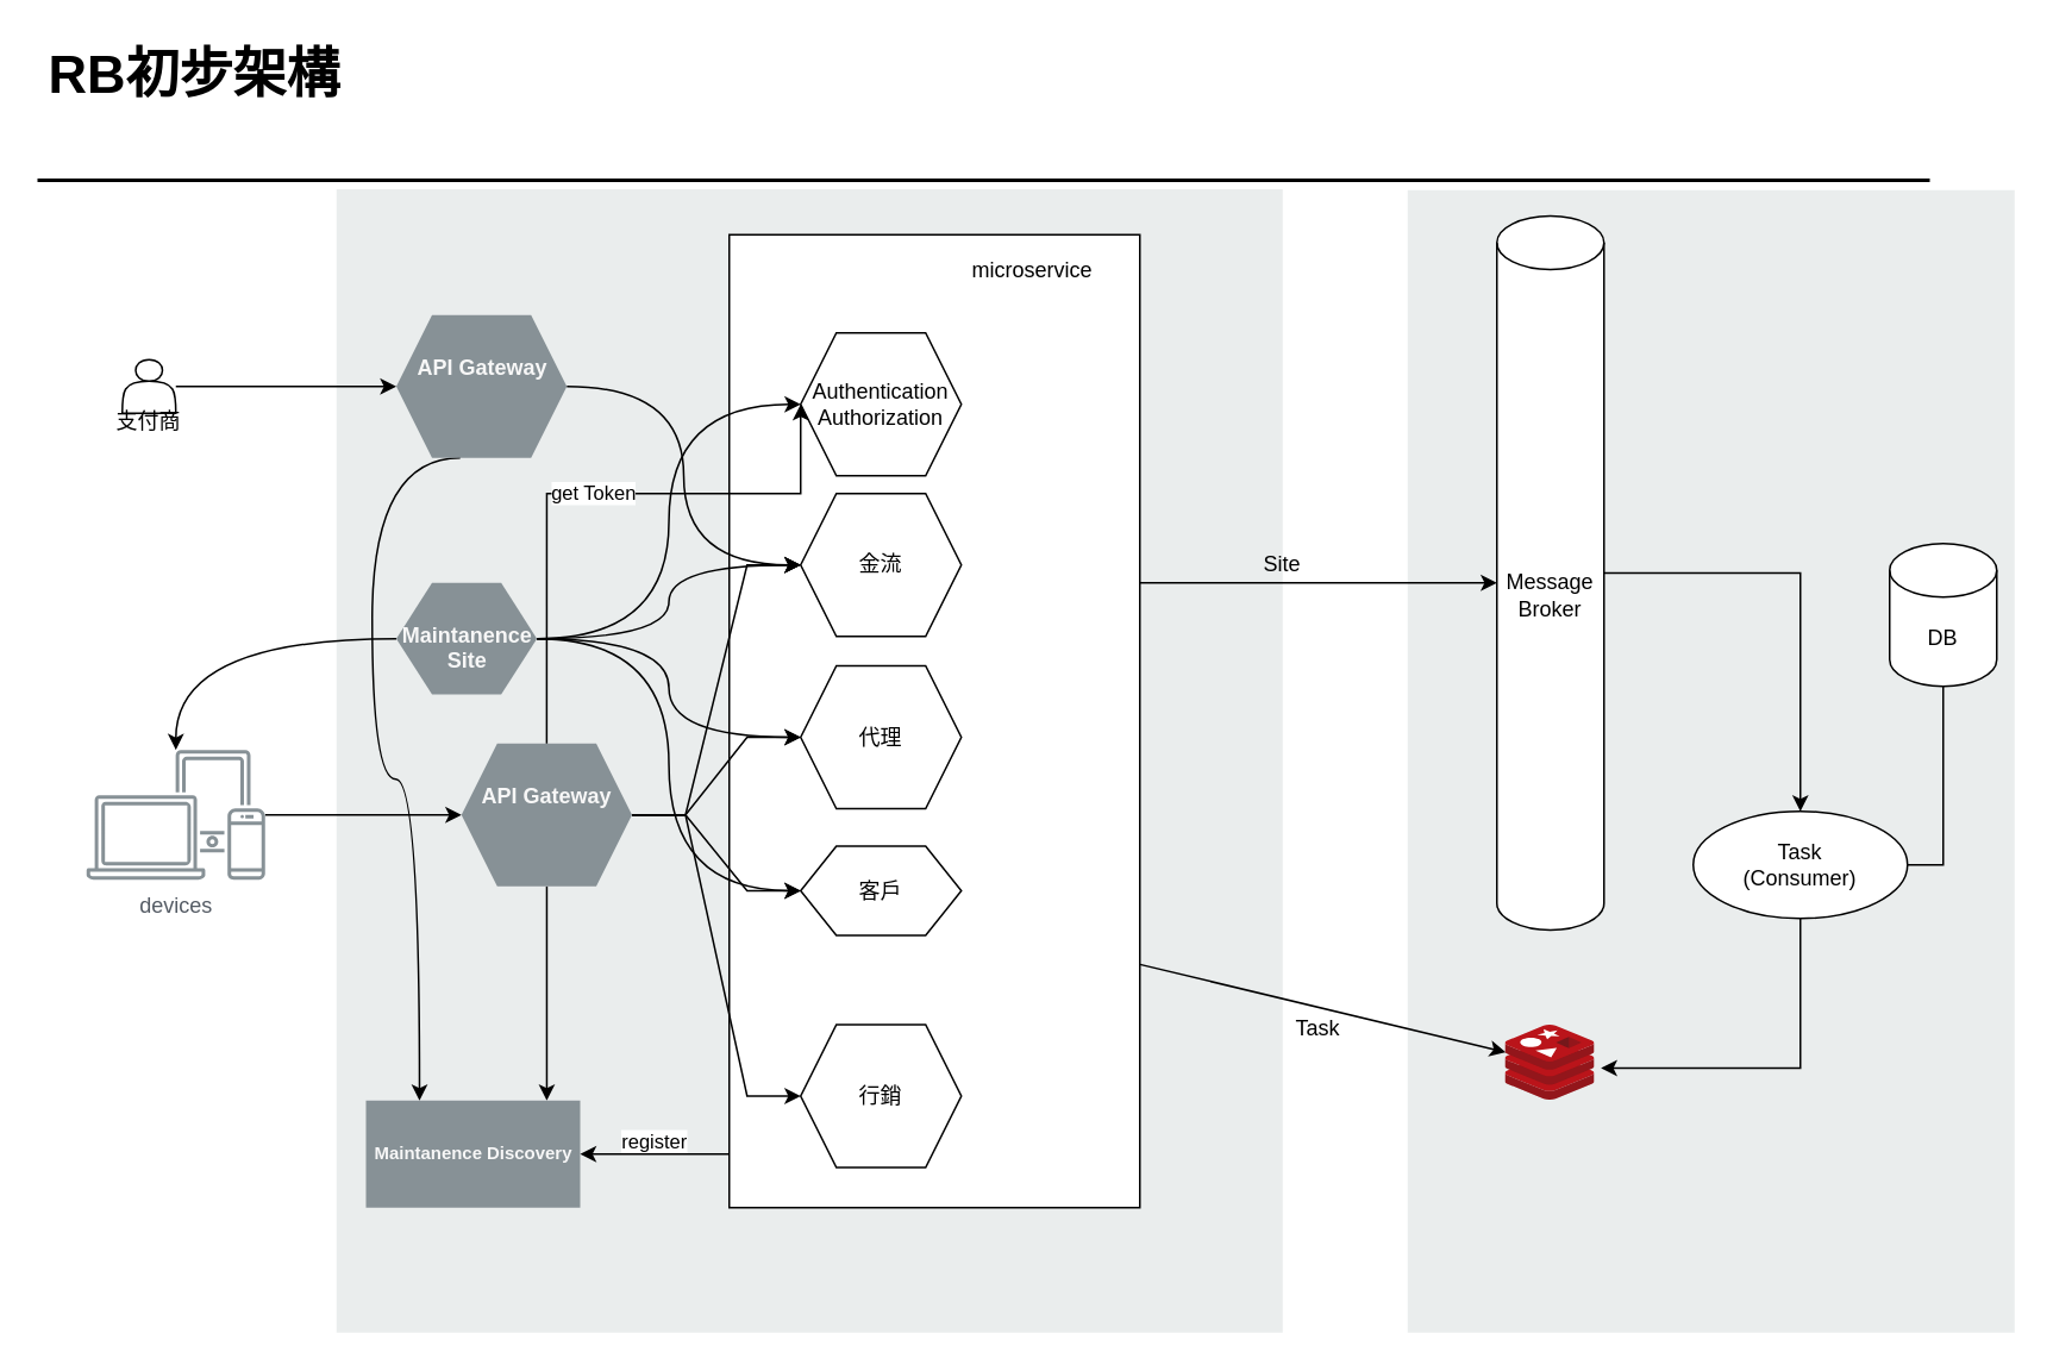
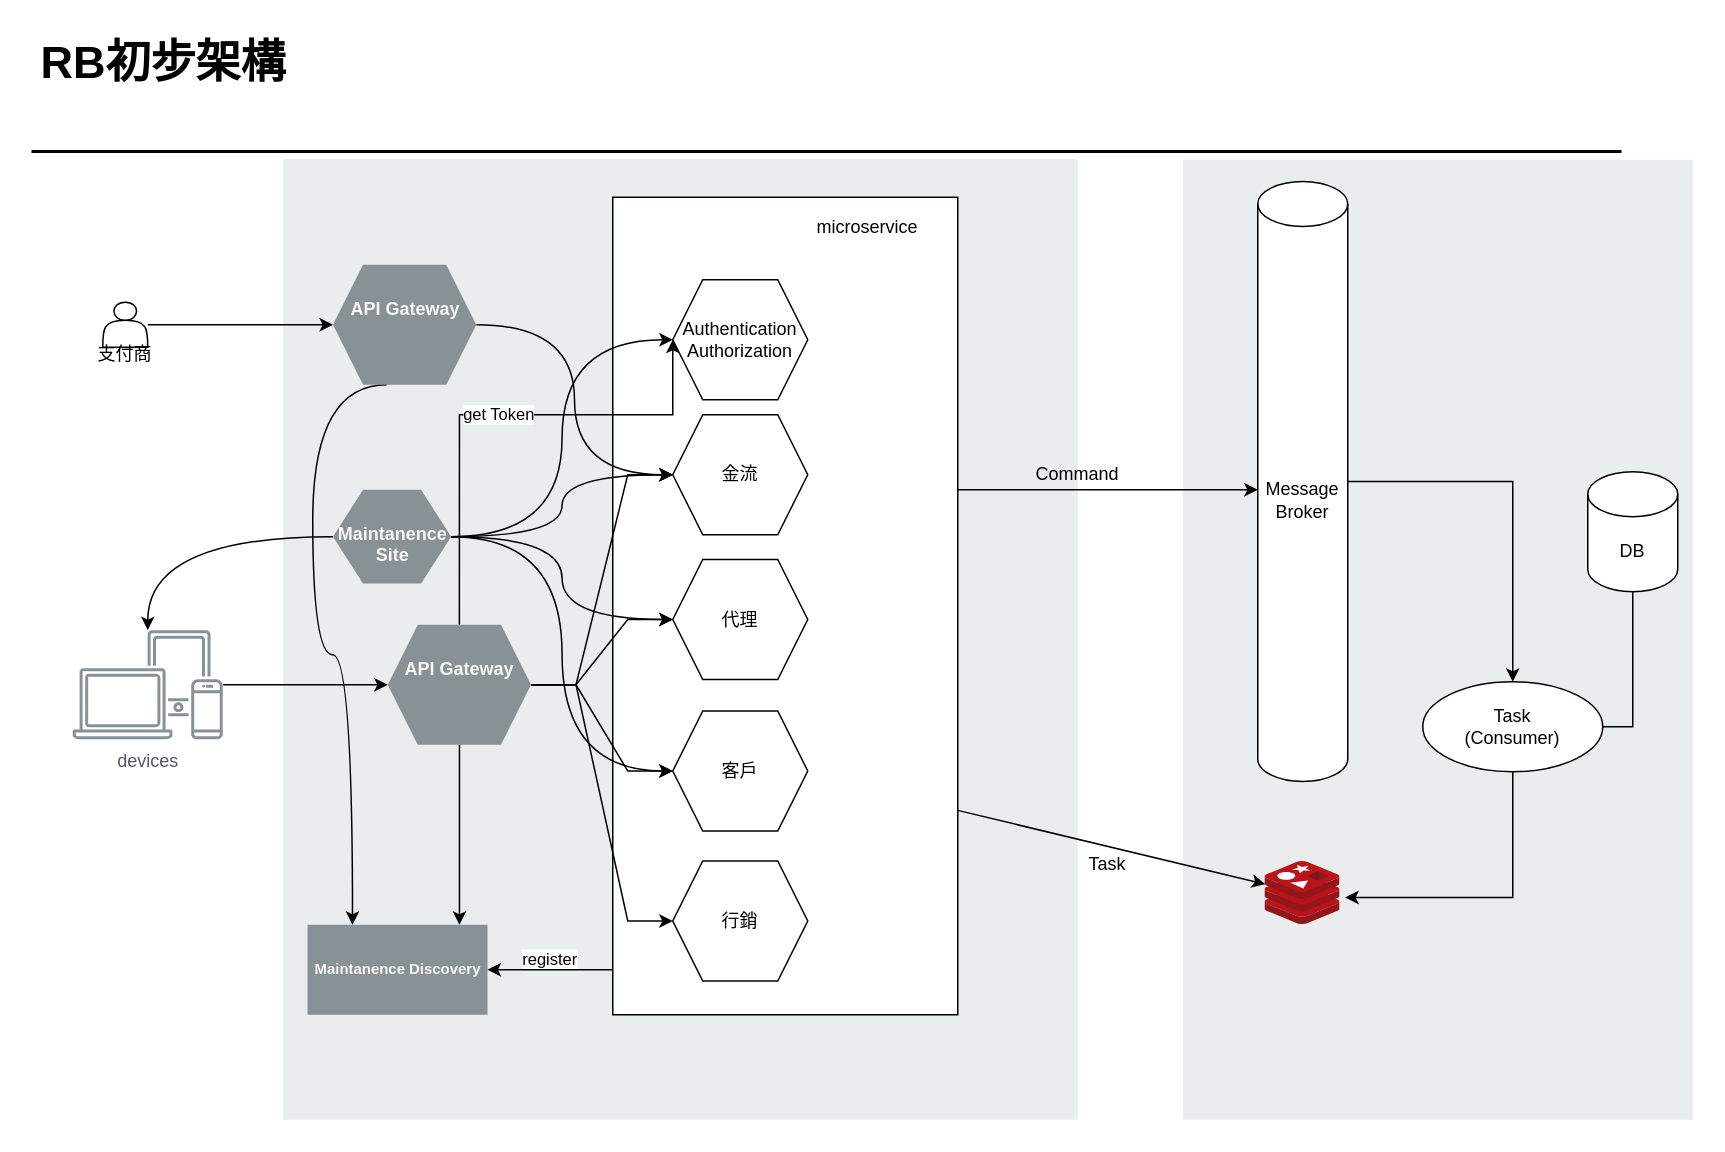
- <mxCell id="21" value="Site" style="text;html=1;strokeColor=none;fillColor=none;align=center;verticalAlign=middle;whiteSpace=wrap;rounded=0;" vertex="1" parent="1"><mxGeometry x="698" y="306" width="40" height="20" as="geometry" /></mxCell>
+ <mxCell id="21" value="Command" style="text;html=1;strokeColor=none;fillColor=none;align=center;verticalAlign=middle;whiteSpace=wrap;rounded=0;" vertex="1" parent="1"><mxGeometry x="698" y="306" width="40" height="20" as="geometry" /></mxCell>
- <mxCell id="20" value="DB" style="shape=cylinder3;whiteSpace=wrap;html=1;boundedLbl=1;backgroundOutline=1;size=15;" vertex="1" parent="1"><mxGeometry x="1058" y="304" width="60" height="80" as="geometry" /></mxCell>
+ <mxCell id="20" value="DB" style="shape=cylinder3;whiteSpace=wrap;html=1;boundedLbl=1;backgroundOutline=1;size=15;" vertex="1" parent="1"><mxGeometry x="1058" y="314" width="60" height="80" as="geometry" /></mxCell>
- <mxCell id="14" value="客戶" style="shape=hexagon;perimeter=hexagonPerimeter2;whiteSpace=wrap;html=1;fixedSize=1;" vertex="1" parent="1"><mxGeometry x="448" y="473.5" width="90" height="50" as="geometry" /></mxCell>
+ <mxCell id="14" value="客戶" style="shape=hexagon;perimeter=hexagonPerimeter2;whiteSpace=wrap;html=1;fixedSize=1;" vertex="1" parent="1"><mxGeometry x="448" y="473.5" width="90" height="80" as="geometry" /></mxCell>
